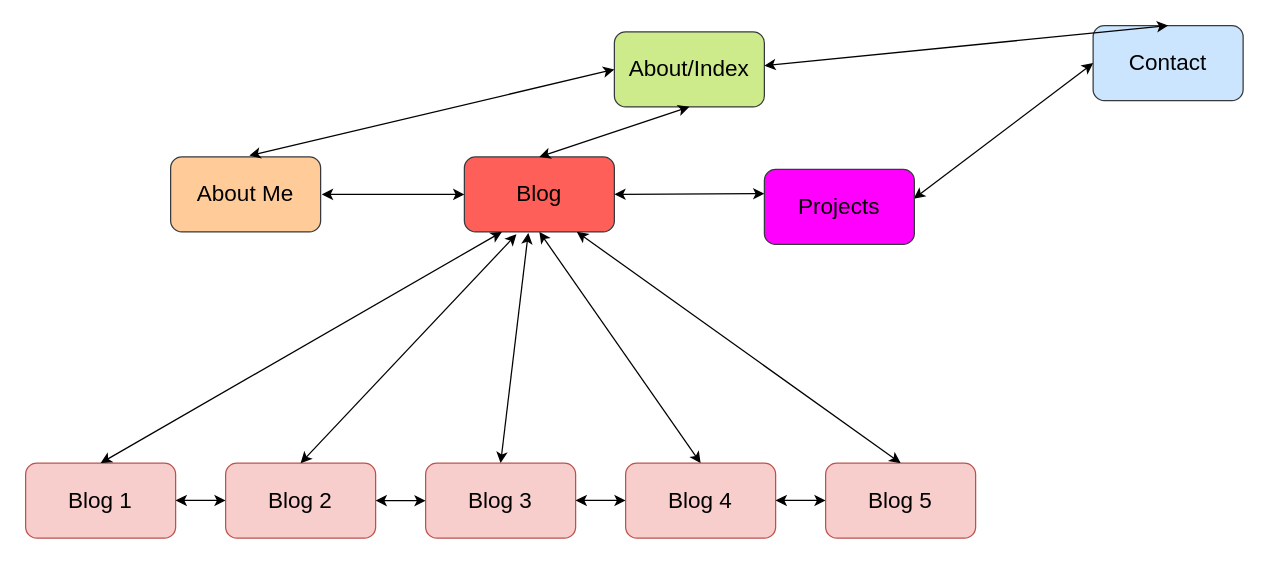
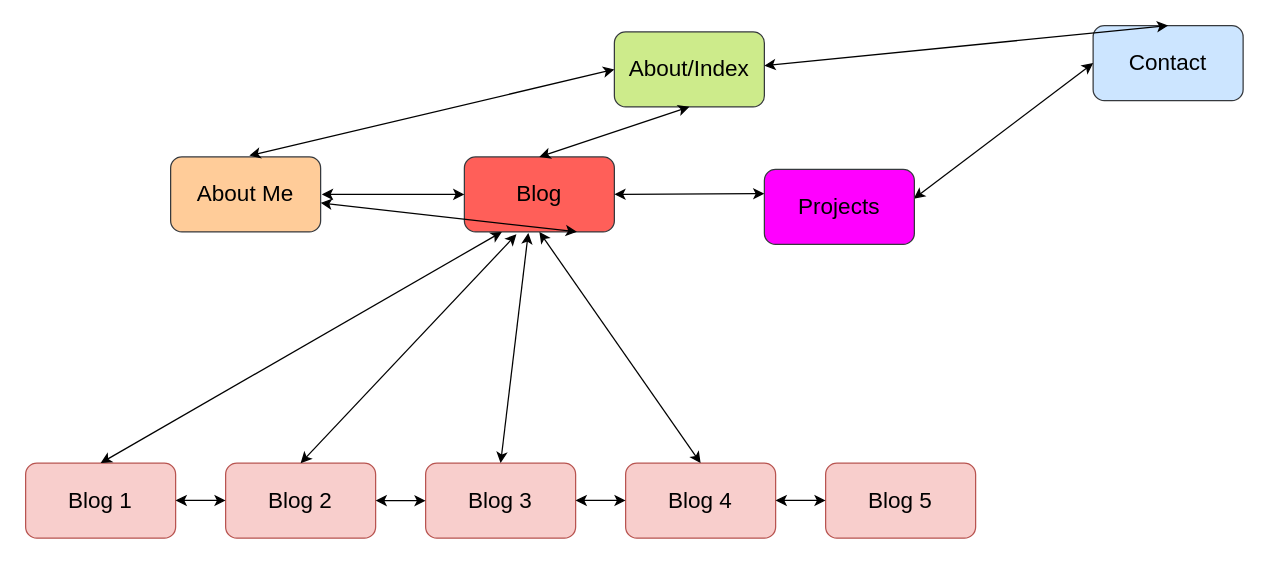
- <mxCell id="18" value="" style="endArrow=classic;startArrow=classic;html=1;rounded=0;entryX=0.5;entryY=0;entryDx=0;entryDy=0;exitX=0.75;exitY=1;exitDx=0;exitDy=0;exitPerimeter=0;" parent="1" source="9" target="10" edge="1"><mxGeometry width="50" height="50" relative="1" as="geometry"><mxPoint x="420" y="280" as="sourcePoint" /><mxPoint x="660" y="240" as="targetPoint" /></mxGeometry></mxCell>
+ <mxCell id="18" value="" style="endArrow=classic;startArrow=classic;html=1;rounded=0;exitX=0.75;exitY=1;exitDx=0;exitDy=0;exitPerimeter=0;" parent="1" source="9" target="3" edge="1"><mxGeometry width="50" height="50" relative="1" as="geometry"><mxPoint x="420" y="280" as="sourcePoint" /><mxPoint x="660" y="240" as="targetPoint" /></mxGeometry></mxCell>
